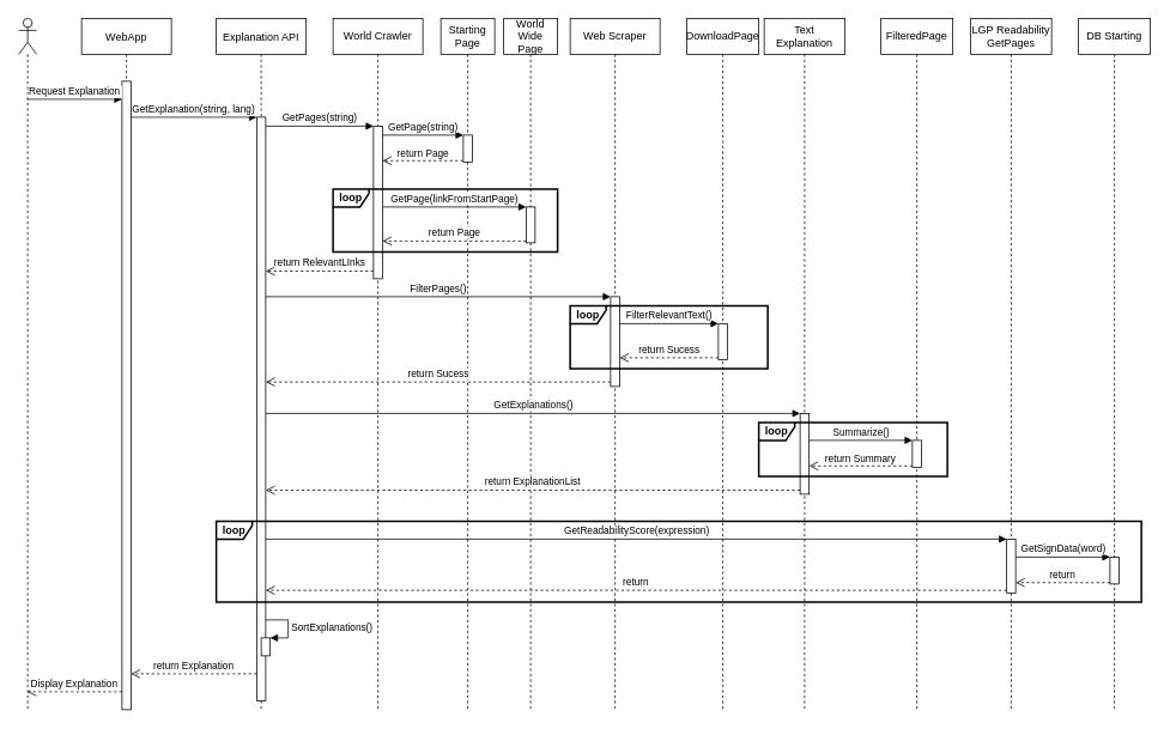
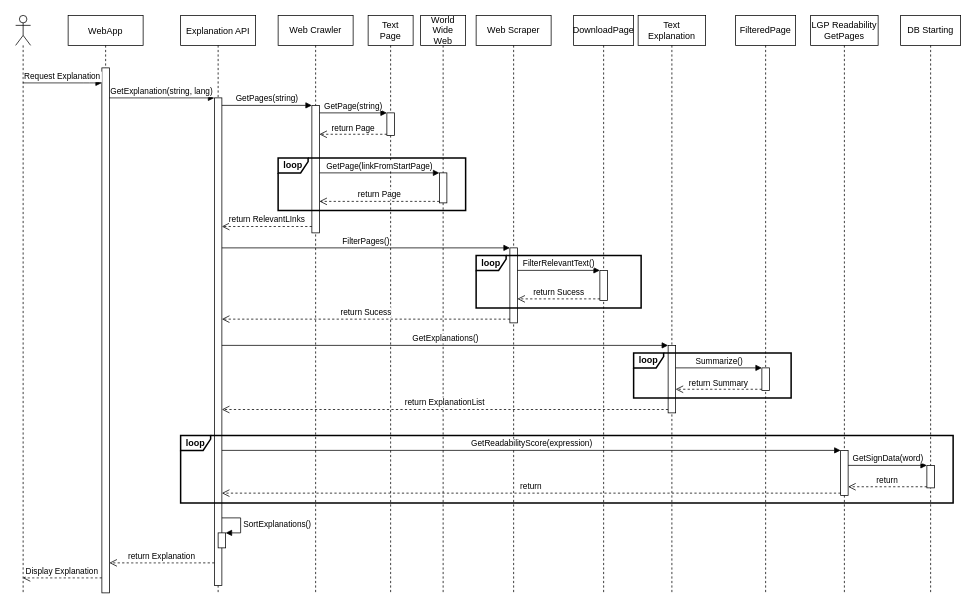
- <mxCell id="16" value="World Crawler" style="shape=umlLifeline;perimeter=lifelinePerimeter;whiteSpace=wrap;html=1;container=1;collapsible=0;recursiveResize=0;outlineConnect=0;" parent="1" vertex="1"><mxGeometry x="370" y="20" width="100" height="770" as="geometry" /></mxCell>
+ <mxCell id="16" value="Web Crawler" style="shape=umlLifeline;perimeter=lifelinePerimeter;whiteSpace=wrap;html=1;container=1;collapsible=0;recursiveResize=0;outlineConnect=0;" parent="1" vertex="1"><mxGeometry x="370" y="20" width="100" height="770" as="geometry" /></mxCell>
- <mxCell id="9" value="&lt;div&gt;Starting&lt;/div&gt;&lt;div&gt;Page&lt;br&gt;&lt;/div&gt;" style="shape=umlLifeline;perimeter=lifelinePerimeter;whiteSpace=wrap;html=1;container=1;collapsible=0;recursiveResize=0;outlineConnect=0;" parent="1" vertex="1"><mxGeometry x="490" y="20" width="60" height="770" as="geometry" /></mxCell>
+ <mxCell id="9" value="&lt;div&gt;Text&lt;/div&gt;&lt;div&gt;Page&lt;br&gt;&lt;/div&gt;" style="shape=umlLifeline;perimeter=lifelinePerimeter;whiteSpace=wrap;html=1;container=1;collapsible=0;recursiveResize=0;outlineConnect=0;" parent="1" vertex="1"><mxGeometry x="490" y="20" width="60" height="770" as="geometry" /></mxCell>
- <mxCell id="13" value="&lt;div&gt;World&lt;/div&gt;&lt;div&gt;Wide&lt;/div&gt;&lt;div&gt;Page&lt;/div&gt;" style="shape=umlLifeline;perimeter=lifelinePerimeter;whiteSpace=wrap;html=1;container=1;collapsible=0;recursiveResize=0;outlineConnect=0;" parent="1" vertex="1"><mxGeometry x="560" y="20" width="60" height="770" as="geometry" /></mxCell>
+ <mxCell id="13" value="&lt;div&gt;World&lt;/div&gt;&lt;div&gt;Wide&lt;/div&gt;&lt;div&gt;Web&lt;/div&gt;" style="shape=umlLifeline;perimeter=lifelinePerimeter;whiteSpace=wrap;html=1;container=1;collapsible=0;recursiveResize=0;outlineConnect=0;" parent="1" vertex="1"><mxGeometry x="560" y="20" width="60" height="770" as="geometry" /></mxCell>
